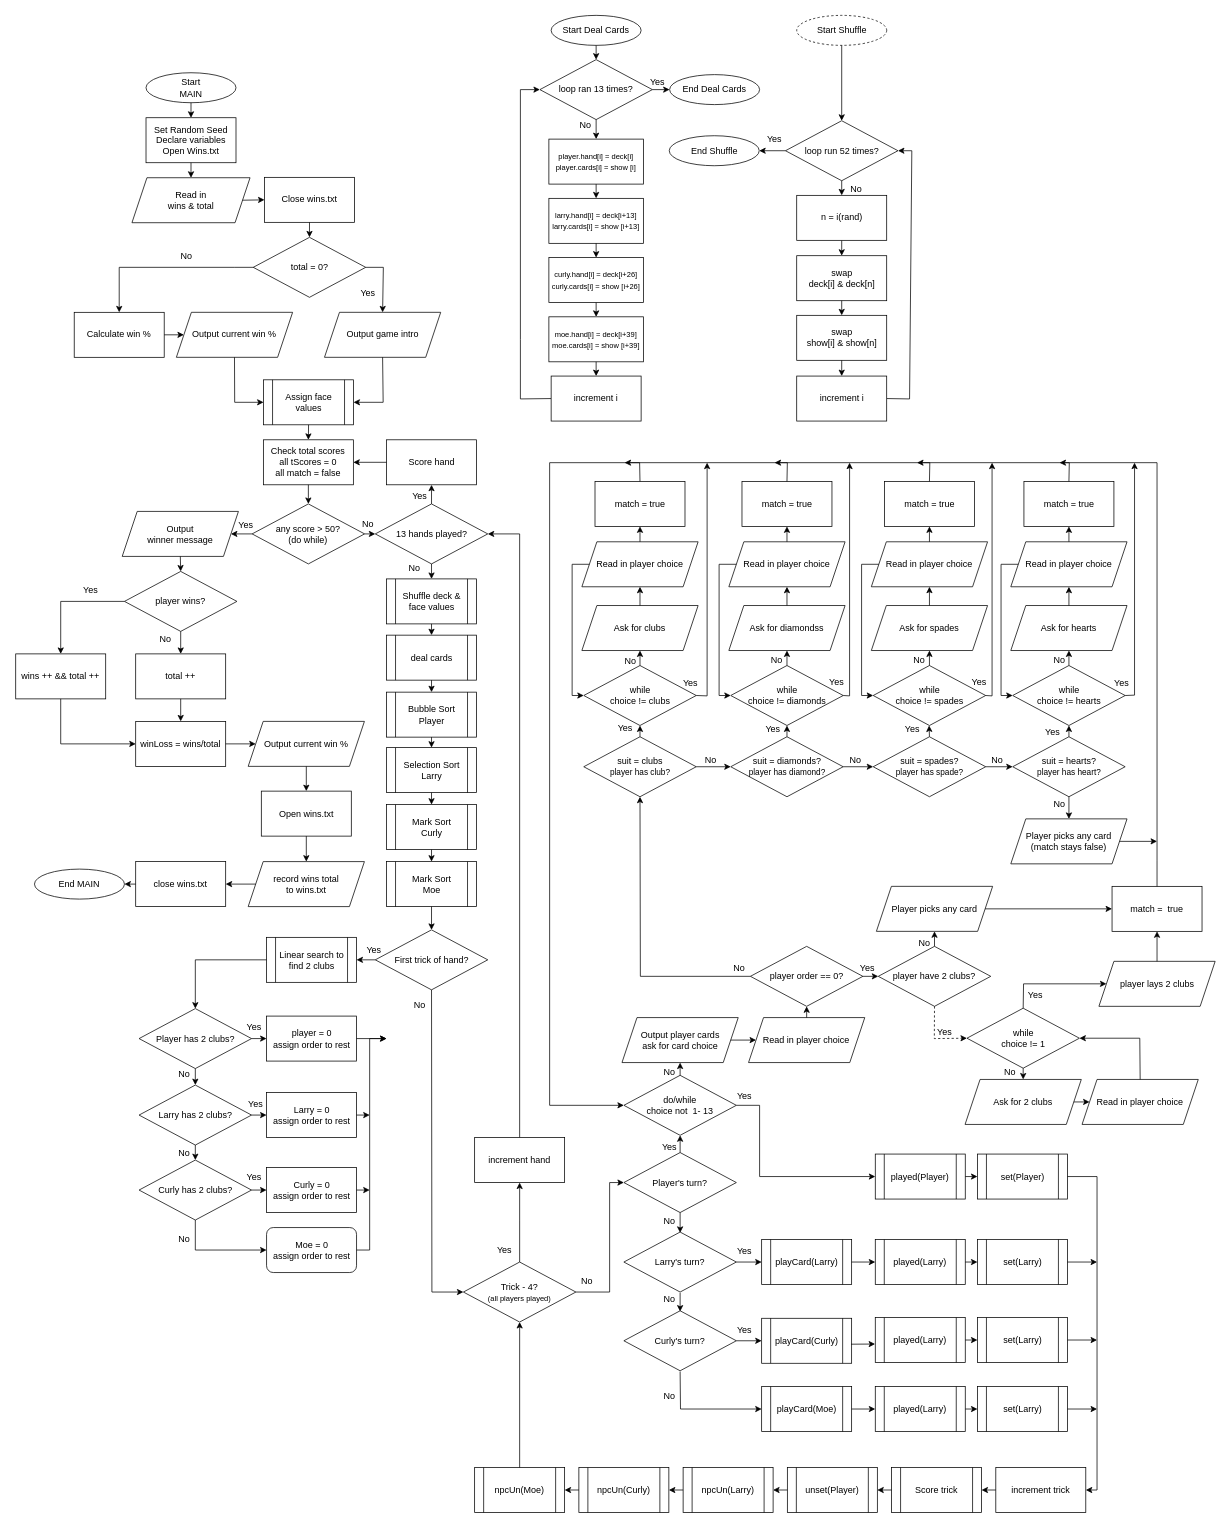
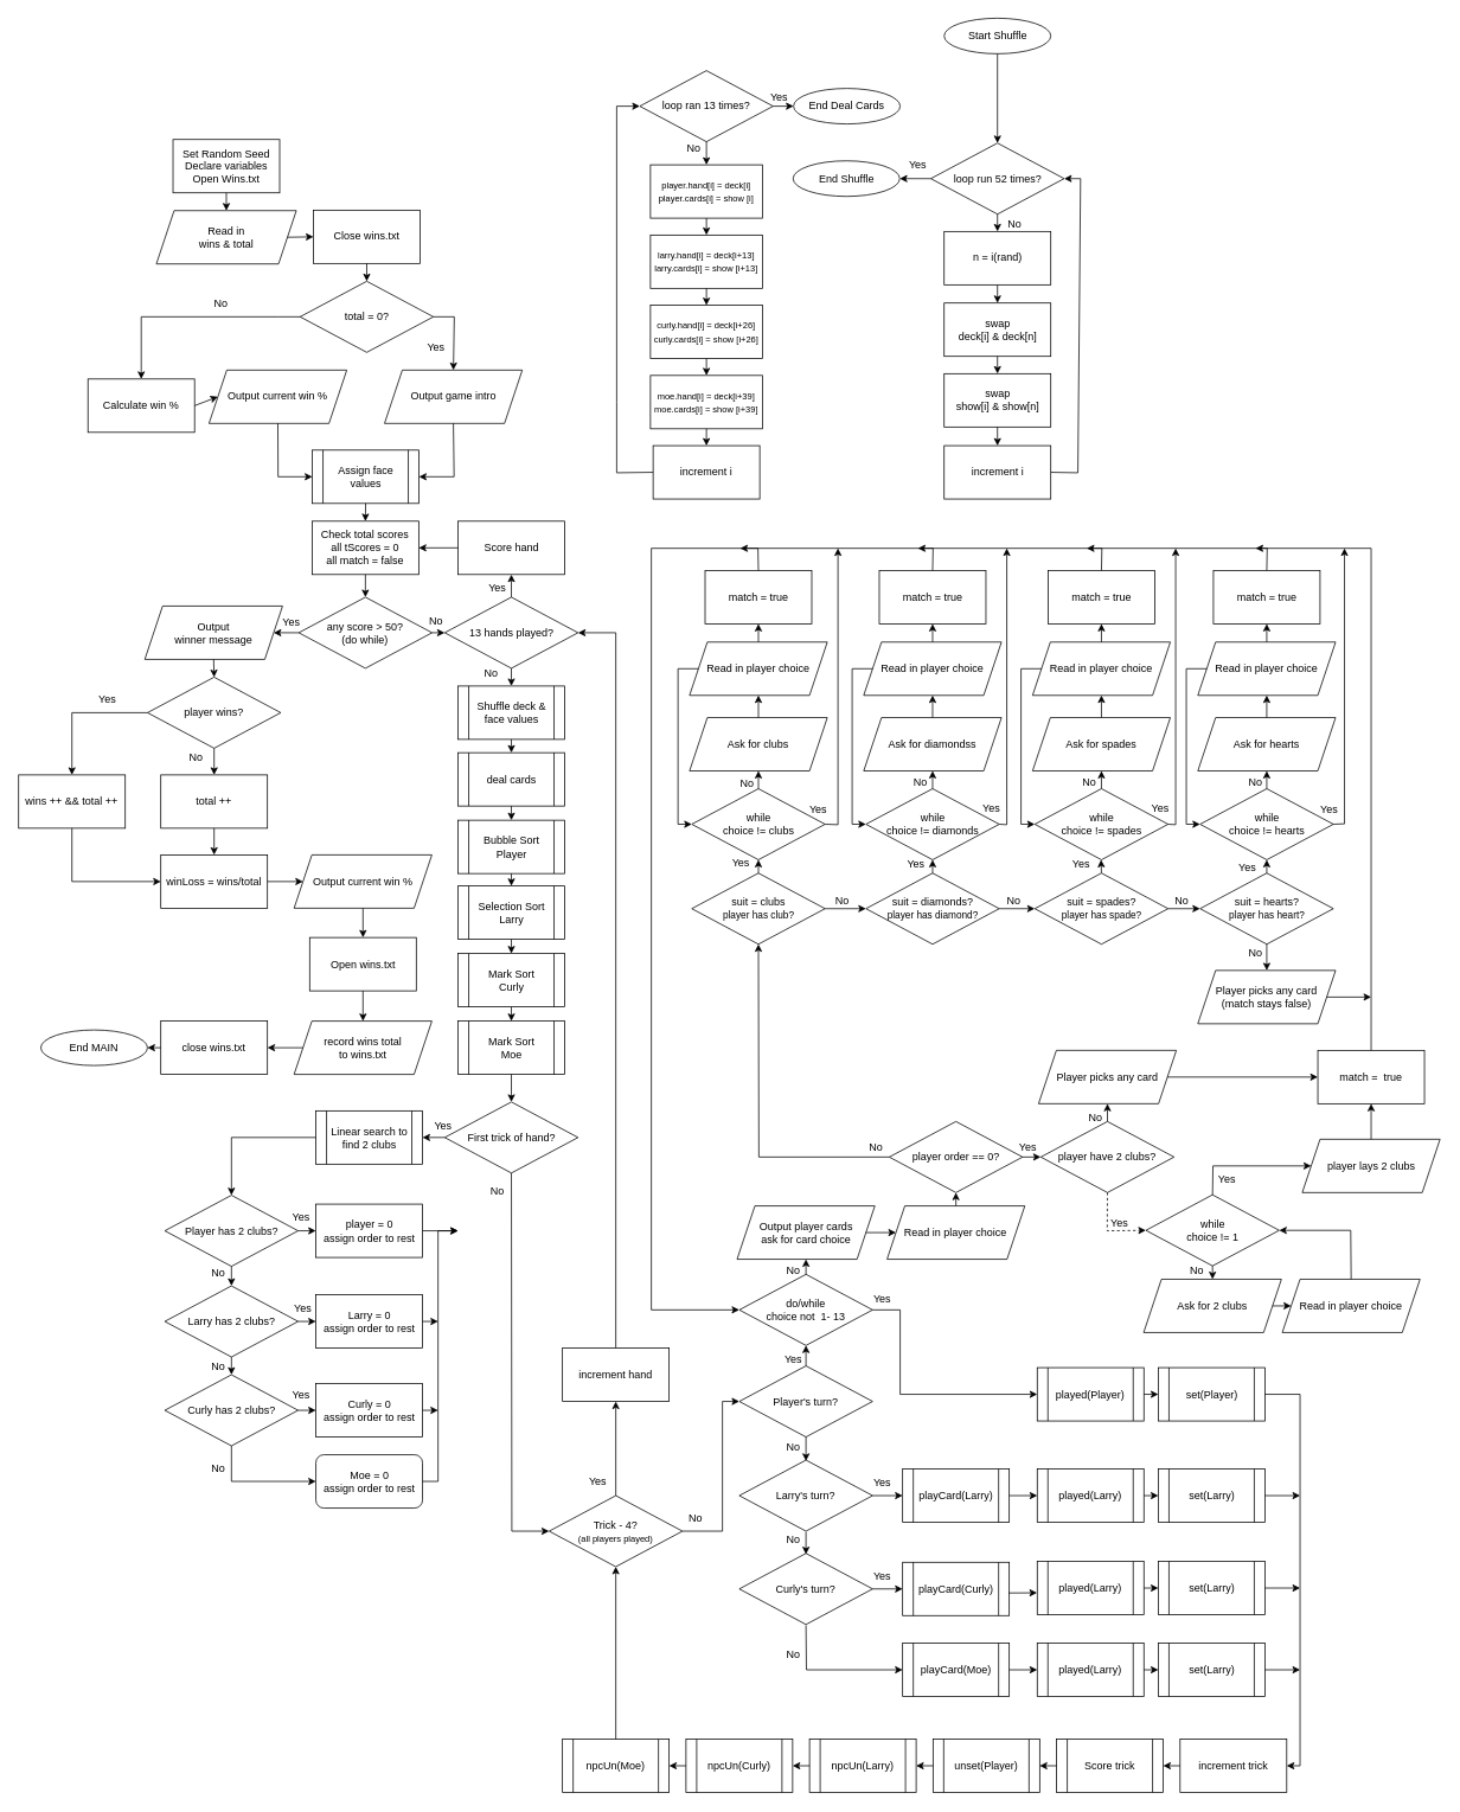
- <mxCell id="259" value="Start Deal Cards" style="ellipse;whiteSpace=wrap;html=1;" vertex="1" parent="1"><mxGeometry x="734" y="20" width="120" height="40" as="geometry" /></mxCell>
- <mxCell id="37" value="Start Shuffle" style="ellipse;whiteSpace=wrap;html=1;dashed=1;" vertex="1" parent="1"><mxGeometry x="1061.5" y="20" width="120" height="40" as="geometry" /></mxCell>
+ <mxCell id="37" value="Start Shuffle" style="ellipse;whiteSpace=wrap;html=1;" vertex="1" parent="1"><mxGeometry x="1061.5" y="20" width="120" height="40" as="geometry" /></mxCell>
- <mxCell id="267" value="" style="endArrow=classic;html=1;rounded=0;exitX=0.5;exitY=1;exitDx=0;exitDy=0;entryX=0.5;entryY=0;entryDx=0;entryDy=0;" edge="1" parent="1" source="259" target="262"><mxGeometry width="50" height="50" relative="1" as="geometry"><mxPoint x="883" y="52" as="sourcePoint" /><mxPoint x="933" y="2" as="targetPoint" /></mxGeometry></mxCell>
- <mxCell id="2" value="Start&lt;br&gt;MAIN" style="ellipse;whiteSpace=wrap;html=1;" vertex="1" parent="1"><mxGeometry x="193.75" y="96.5" width="120" height="40" as="geometry" /></mxCell>
- <mxCell id="149" value="" style="endArrow=classic;html=1;rounded=0;exitX=0.5;exitY=1;exitDx=0;exitDy=0;entryX=0.5;entryY=0;entryDx=0;entryDy=0;" edge="1" parent="1" source="2" target="13"><mxGeometry width="50" height="50" relative="1" as="geometry"><mxPoint x="463.75" y="346.5" as="sourcePoint" /><mxPoint x="513.75" y="296.5" as="targetPoint" /></mxGeometry></mxCell>
- <mxCell id="50" value="Calculate win %" style="rounded=0;whiteSpace=wrap;html=1;" vertex="1" parent="1"><mxGeometry x="98" y="416" width="120" height="60" as="geometry" /></mxCell>
+ <mxCell id="50" value="Calculate win %" style="rounded=0;whiteSpace=wrap;html=1;" vertex="1" parent="1"><mxGeometry x="98" y="426" width="120" height="60" as="geometry" /></mxCell>
